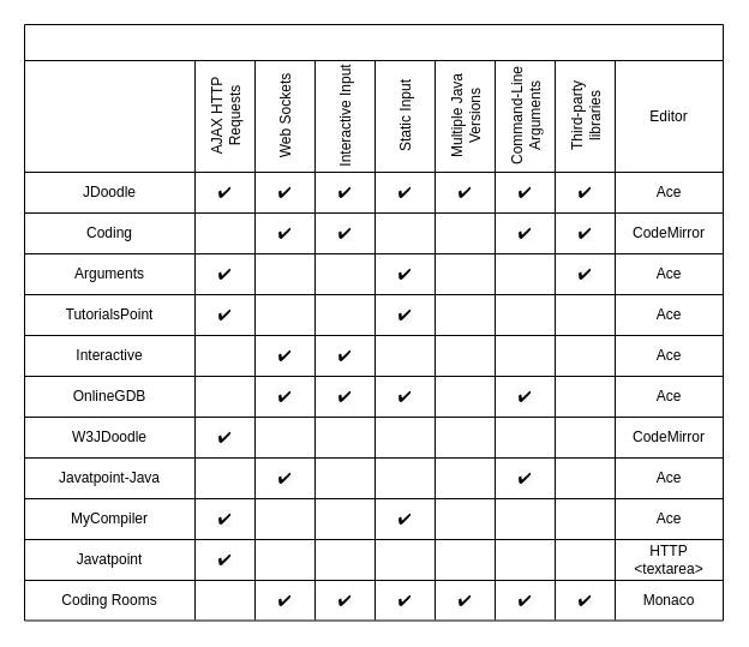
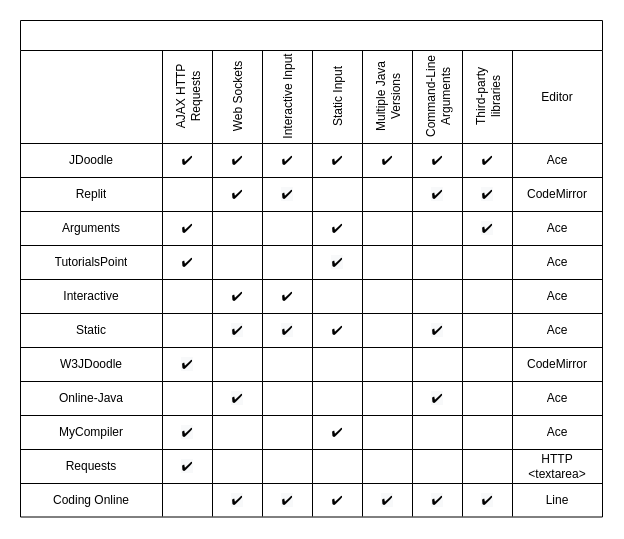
- <mxCell id="24" value="Coding" style="shape=partialRectangle;html=1;whiteSpace=wrap;connectable=0;fillColor=none;top=0;left=0;bottom=0;right=0;overflow=hidden;" parent="23" vertex="1"><mxGeometry width="142" height="34" as="geometry"><mxRectangle width="142" height="34" as="alternateBounds" /></mxGeometry></mxCell>
+ <mxCell id="24" value="Replit" style="shape=partialRectangle;html=1;whiteSpace=wrap;connectable=0;fillColor=none;top=0;left=0;bottom=0;right=0;overflow=hidden;" parent="23" vertex="1"><mxGeometry width="142" height="34" as="geometry"><mxRectangle width="142" height="34" as="alternateBounds" /></mxGeometry></mxCell>
- <mxCell id="64" value="OnlineGDB" style="shape=partialRectangle;html=1;whiteSpace=wrap;connectable=0;fillColor=none;top=0;left=0;bottom=0;right=0;overflow=hidden;" parent="63" vertex="1"><mxGeometry width="142" height="34" as="geometry"><mxRectangle width="142" height="34" as="alternateBounds" /></mxGeometry></mxCell>
+ <mxCell id="64" value="Static" style="shape=partialRectangle;html=1;whiteSpace=wrap;connectable=0;fillColor=none;top=0;left=0;bottom=0;right=0;overflow=hidden;" parent="63" vertex="1"><mxGeometry width="142" height="34" as="geometry"><mxRectangle width="142" height="34" as="alternateBounds" /></mxGeometry></mxCell>
- <mxCell id="84" value="Javatpoint-Java" style="shape=partialRectangle;html=1;whiteSpace=wrap;connectable=0;fillColor=none;top=0;left=0;bottom=0;right=0;overflow=hidden;" parent="83" vertex="1"><mxGeometry width="142" height="34" as="geometry"><mxRectangle width="142" height="34" as="alternateBounds" /></mxGeometry></mxCell>
+ <mxCell id="84" value="Online-Java" style="shape=partialRectangle;html=1;whiteSpace=wrap;connectable=0;fillColor=none;top=0;left=0;bottom=0;right=0;overflow=hidden;" parent="83" vertex="1"><mxGeometry width="142" height="34" as="geometry"><mxRectangle width="142" height="34" as="alternateBounds" /></mxGeometry></mxCell>
- <mxCell id="104" value="Javatpoint" style="shape=partialRectangle;html=1;whiteSpace=wrap;connectable=0;fillColor=none;top=0;left=0;bottom=0;right=0;overflow=hidden;" parent="103" vertex="1"><mxGeometry width="142" height="34" as="geometry"><mxRectangle width="142" height="34" as="alternateBounds" /></mxGeometry></mxCell>
+ <mxCell id="104" value="Requests" style="shape=partialRectangle;html=1;whiteSpace=wrap;connectable=0;fillColor=none;top=0;left=0;bottom=0;right=0;overflow=hidden;" parent="103" vertex="1"><mxGeometry width="142" height="34" as="geometry"><mxRectangle width="142" height="34" as="alternateBounds" /></mxGeometry></mxCell>
- <mxCell id="114" value="Coding Rooms" style="shape=partialRectangle;html=1;whiteSpace=wrap;connectable=0;fillColor=none;top=0;left=0;bottom=0;right=0;overflow=hidden;" parent="113" vertex="1"><mxGeometry width="142" height="33" as="geometry"><mxRectangle width="142" height="33" as="alternateBounds" /></mxGeometry></mxCell>
+ <mxCell id="114" value="Coding Online" style="shape=partialRectangle;html=1;whiteSpace=wrap;connectable=0;fillColor=none;top=0;left=0;bottom=0;right=0;overflow=hidden;" parent="113" vertex="1"><mxGeometry width="142" height="33" as="geometry"><mxRectangle width="142" height="33" as="alternateBounds" /></mxGeometry></mxCell>
- <mxCell id="122" value="Monaco" style="shape=partialRectangle;html=1;whiteSpace=wrap;connectable=0;fillColor=none;top=0;left=0;bottom=0;right=0;overflow=hidden;" parent="113" vertex="1"><mxGeometry x="492" width="90" height="33" as="geometry"><mxRectangle width="90" height="33" as="alternateBounds" /></mxGeometry></mxCell>
+ <mxCell id="122" value="Line" style="shape=partialRectangle;html=1;whiteSpace=wrap;connectable=0;fillColor=none;top=0;left=0;bottom=0;right=0;overflow=hidden;" parent="113" vertex="1"><mxGeometry x="492" width="90" height="33" as="geometry"><mxRectangle width="90" height="33" as="alternateBounds" /></mxGeometry></mxCell>
